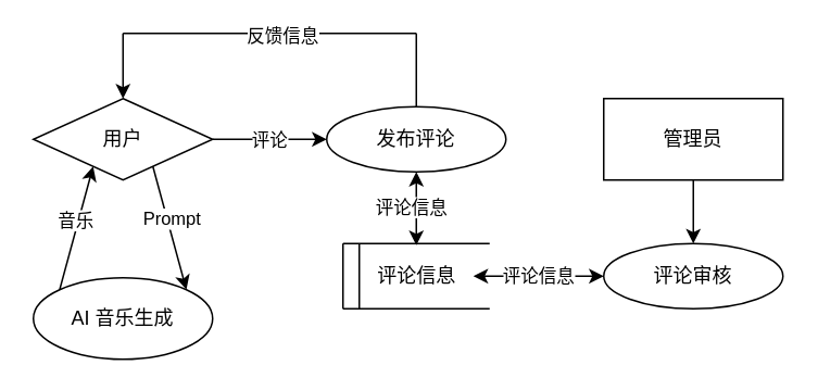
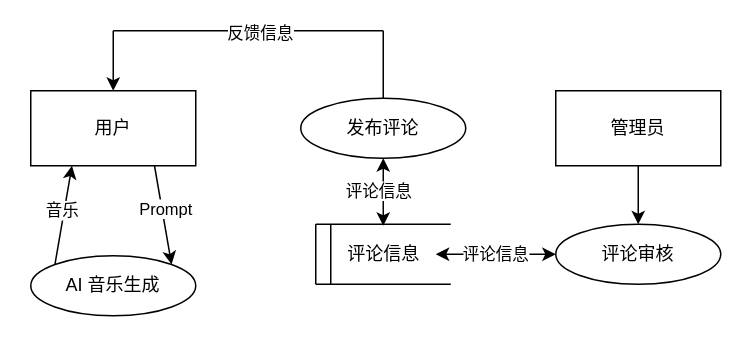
- <mxCell id="4" value="用户" style="rhombus;whiteSpace=wrap;html=1;" vertex="1" parent="1"><mxGeometry x="20" y="60" width="110" height="50" as="geometry" /></mxCell>
+ <mxCell id="4" value="用户" style="rounded=0;whiteSpace=wrap;html=1;" vertex="1" parent="1"><mxGeometry x="20" y="60" width="110" height="50" as="geometry" /></mxCell>
- <mxCell id="2" value="" style="edgeStyle=none;html=1;" edge="1" parent="1" source="4" target="10"><mxGeometry relative="1" as="geometry" /></mxCell>
- <mxCell id="3" value="评论" style="edgeLabel;html=1;align=center;verticalAlign=middle;resizable=0;points=[];" vertex="1" connectable="0" parent="2"><mxGeometry x="-0.026" relative="1" as="geometry"><mxPoint as="offset" /></mxGeometry></mxCell>
- <mxCell id="13" value="AI 音乐生成" style="ellipse;whiteSpace=wrap;html=1;" vertex="1" parent="1"><mxGeometry x="20" y="170" width="110" height="50" as="geometry" /></mxCell>
+ <mxCell id="13" value="AI 音乐生成" style="ellipse;whiteSpace=wrap;html=1;" vertex="1" parent="1"><mxGeometry x="20" y="170" width="110" height="40" as="geometry" /></mxCell>
